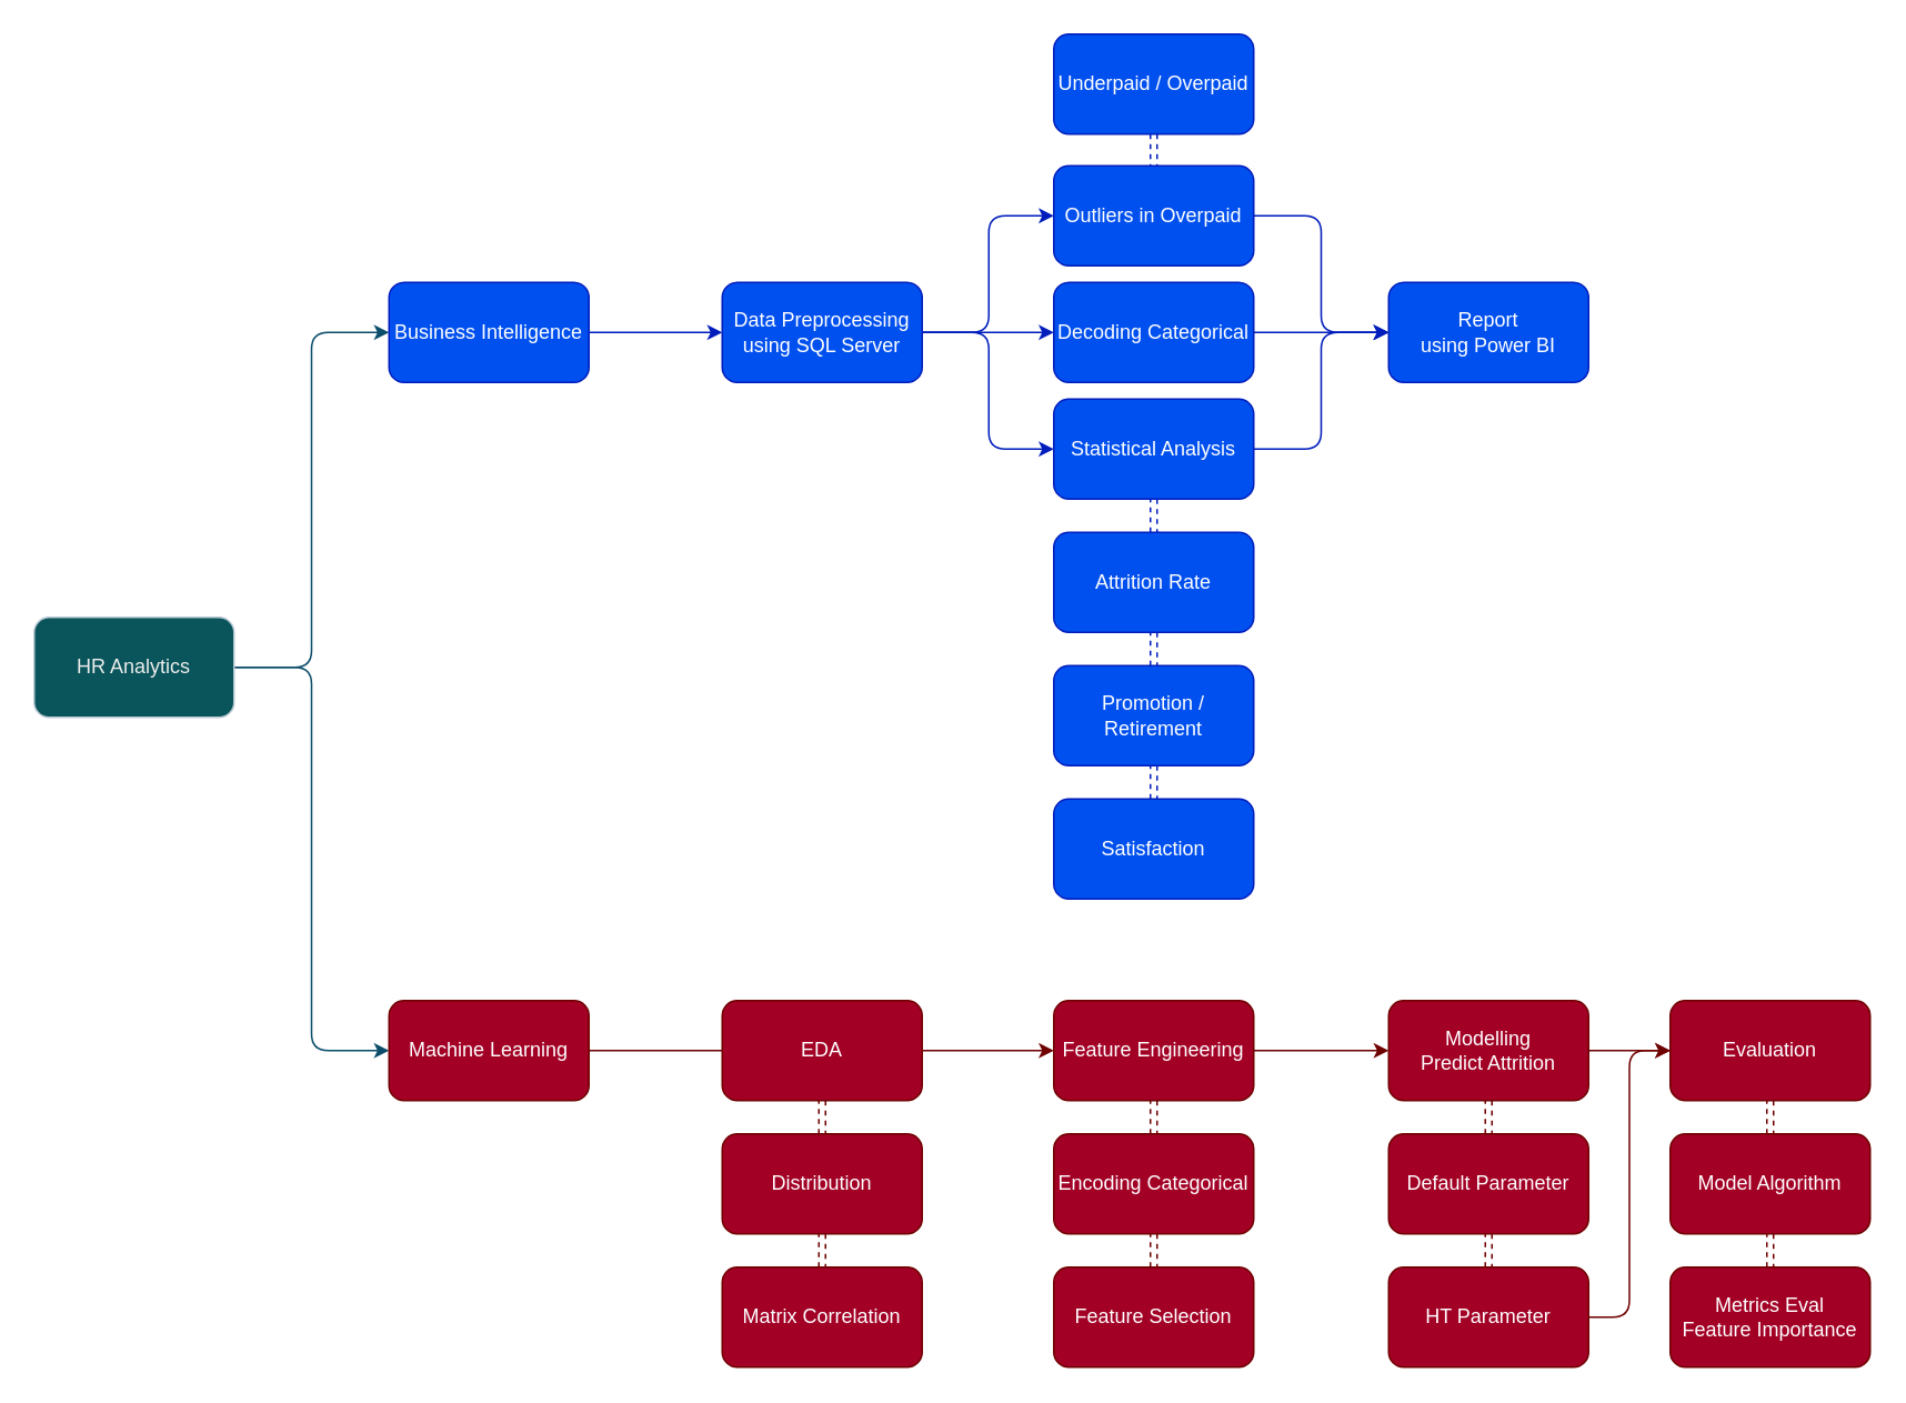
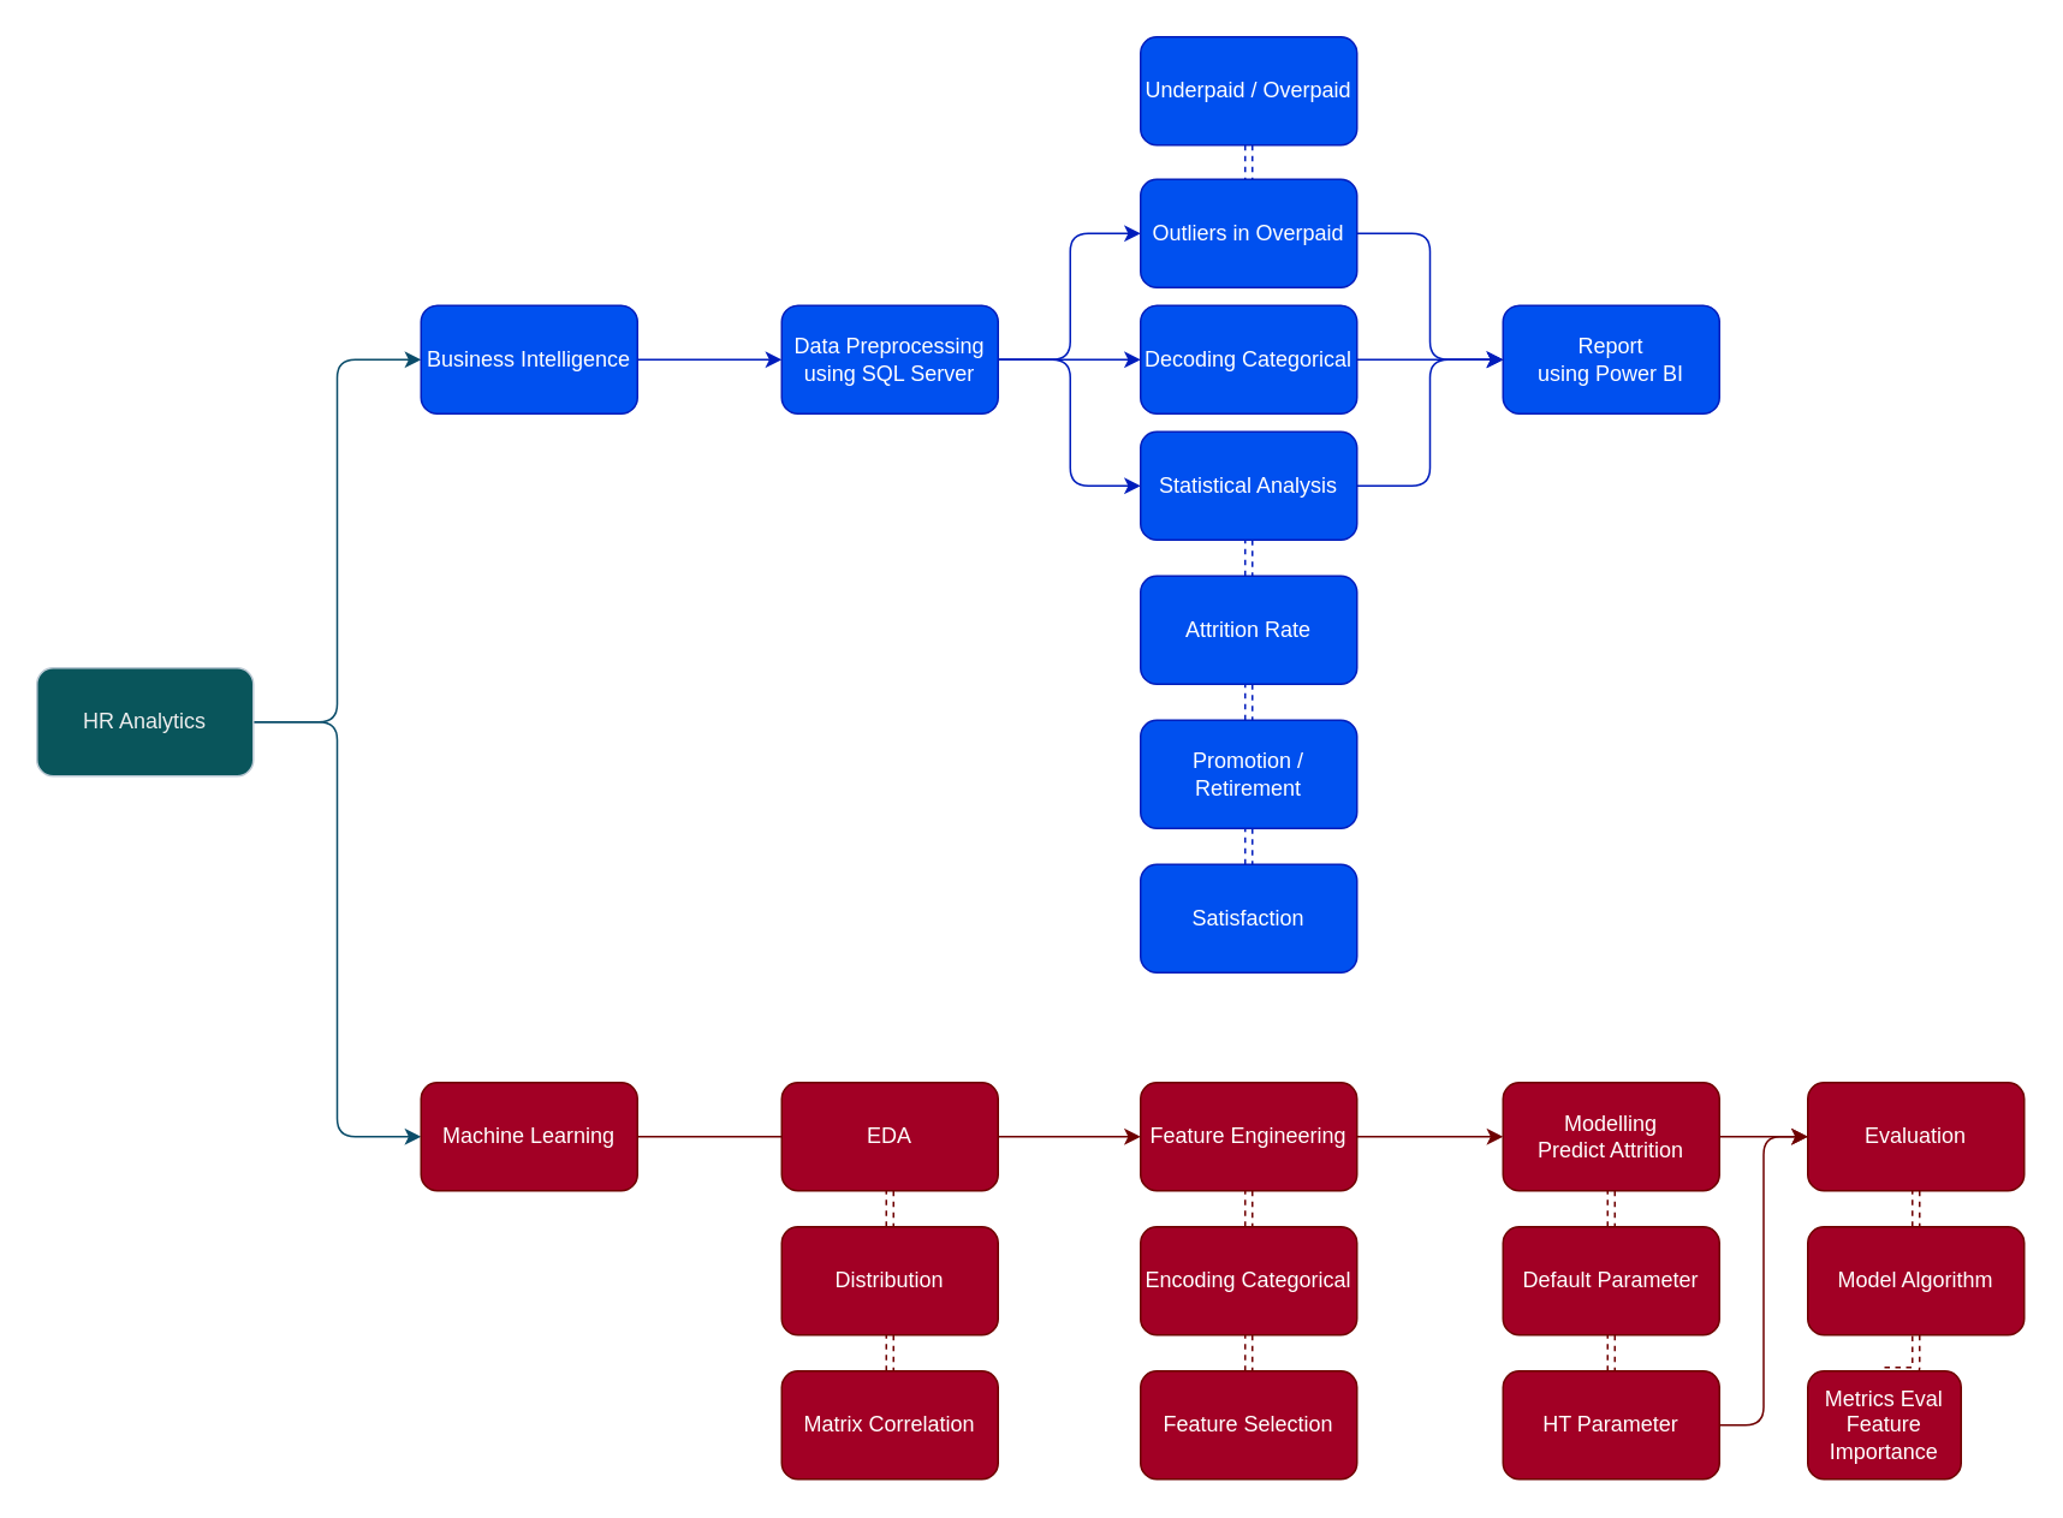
- <mxCell id="47" value="Metrics Eval&lt;br&gt;Feature Importance" style="whiteSpace=wrap;html=1;rounded=1;labelBackgroundColor=none;fillColor=#a20025;strokeColor=#6F0000;fontColor=#ffffff;" vertex="1" parent="1"><mxGeometry x="1002" y="760" width="120" height="60" as="geometry" /></mxCell>
+ <mxCell id="47" value="Metrics Eval&lt;br&gt;Feature Importance" style="whiteSpace=wrap;html=1;rounded=1;labelBackgroundColor=none;fillColor=#a20025;strokeColor=#6F0000;fontColor=#ffffff;" vertex="1" parent="1"><mxGeometry x="1002" y="760" width="85" height="60" as="geometry" /></mxCell>
